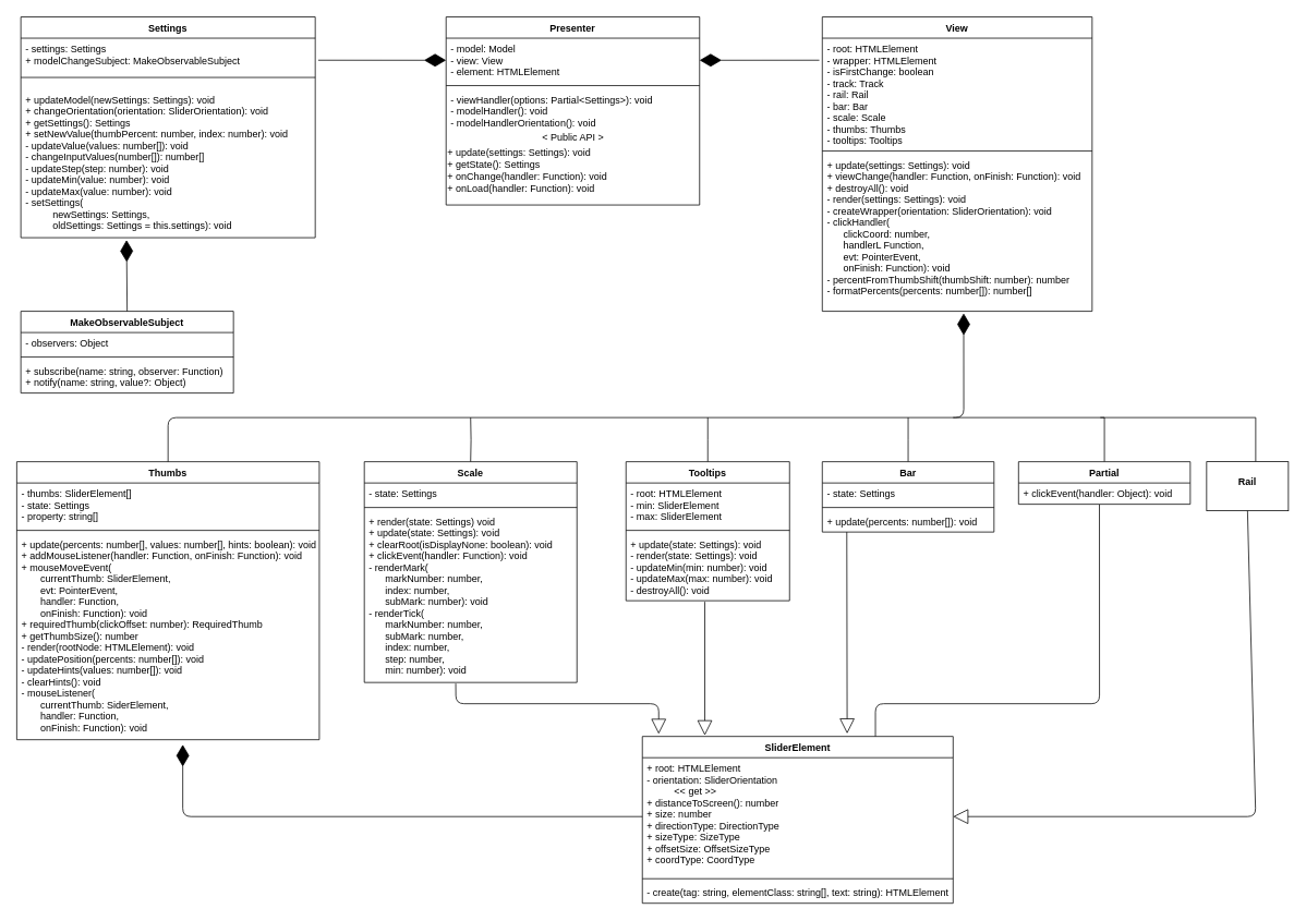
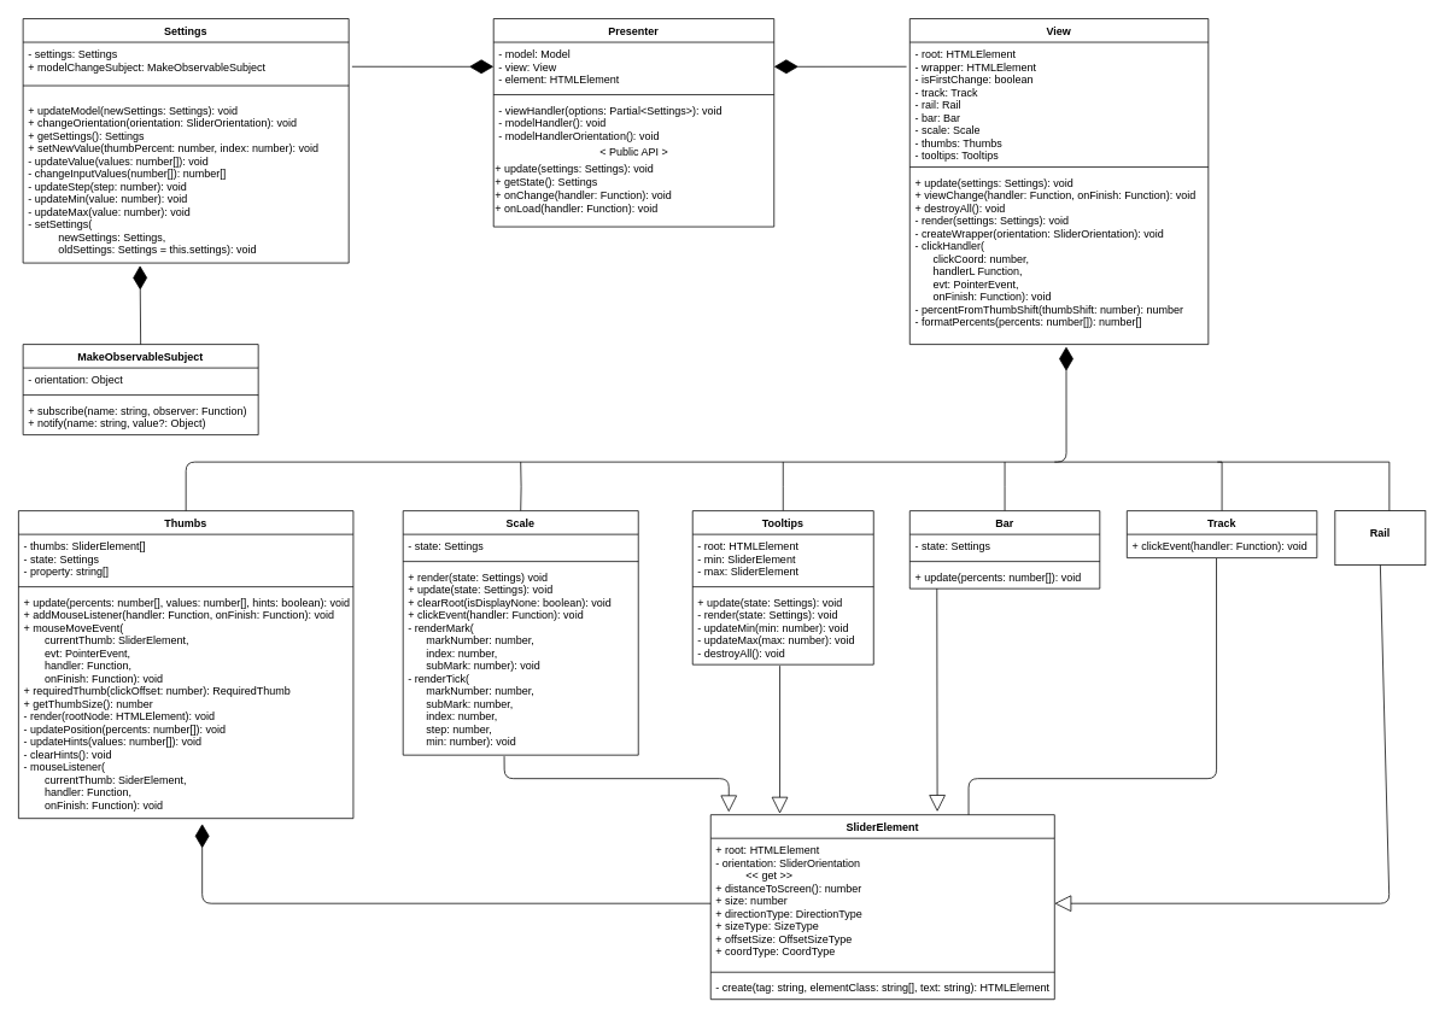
- <mxCell id="18" value="- observers: Object" style="text;strokeColor=none;fillColor=none;align=left;verticalAlign=top;spacingLeft=4;spacingRight=4;overflow=hidden;rotatable=0;points=[[0,0.5],[1,0.5]];portConstraint=eastwest;" parent="17" vertex="1"><mxGeometry y="26" width="260" height="26" as="geometry" /></mxCell>
+ <mxCell id="18" value="- orientation: Object" style="text;strokeColor=none;fillColor=none;align=left;verticalAlign=top;spacingLeft=4;spacingRight=4;overflow=hidden;rotatable=0;points=[[0,0.5],[1,0.5]];portConstraint=eastwest;" parent="17" vertex="1"><mxGeometry y="26" width="260" height="26" as="geometry" /></mxCell>
- <mxCell id="26" value="Partial" style="swimlane;fontStyle=1;align=center;verticalAlign=top;childLayout=stackLayout;horizontal=1;startSize=26;horizontalStack=0;resizeParent=1;resizeParentMax=0;resizeLast=0;collapsible=1;marginBottom=0;html=0;" parent="1" vertex="1"><mxGeometry x="1245" y="564" width="210" height="52" as="geometry" /></mxCell>
+ <mxCell id="26" value="Track" style="swimlane;fontStyle=1;align=center;verticalAlign=top;childLayout=stackLayout;horizontal=1;startSize=26;horizontalStack=0;resizeParent=1;resizeParentMax=0;resizeLast=0;collapsible=1;marginBottom=0;html=0;" parent="1" vertex="1"><mxGeometry x="1245" y="564" width="210" height="52" as="geometry" /></mxCell>
- <mxCell id="27" value="+ clickEvent(handler: Object): void" style="text;strokeColor=none;fillColor=none;align=left;verticalAlign=top;spacingLeft=4;spacingRight=4;overflow=hidden;rotatable=0;points=[[0,0.5],[1,0.5]];portConstraint=eastwest;" parent="26" vertex="1"><mxGeometry y="26" width="210" height="26" as="geometry" /></mxCell>
+ <mxCell id="27" value="+ clickEvent(handler: Function): void" style="text;strokeColor=none;fillColor=none;align=left;verticalAlign=top;spacingLeft=4;spacingRight=4;overflow=hidden;rotatable=0;points=[[0,0.5],[1,0.5]];portConstraint=eastwest;" parent="26" vertex="1"><mxGeometry y="26" width="210" height="26" as="geometry" /></mxCell>
